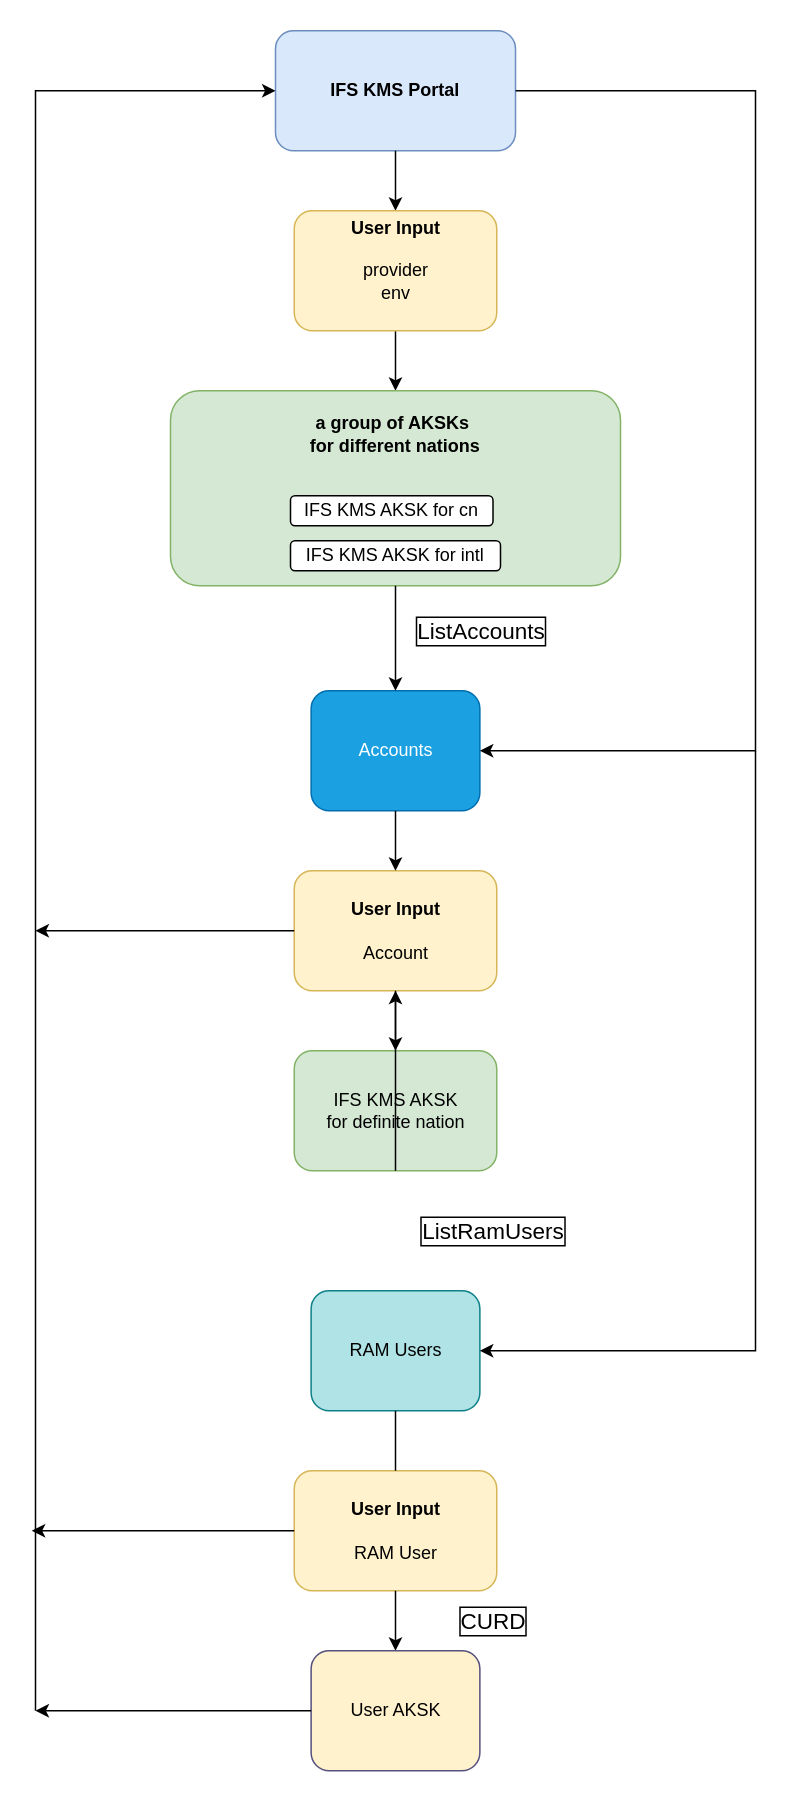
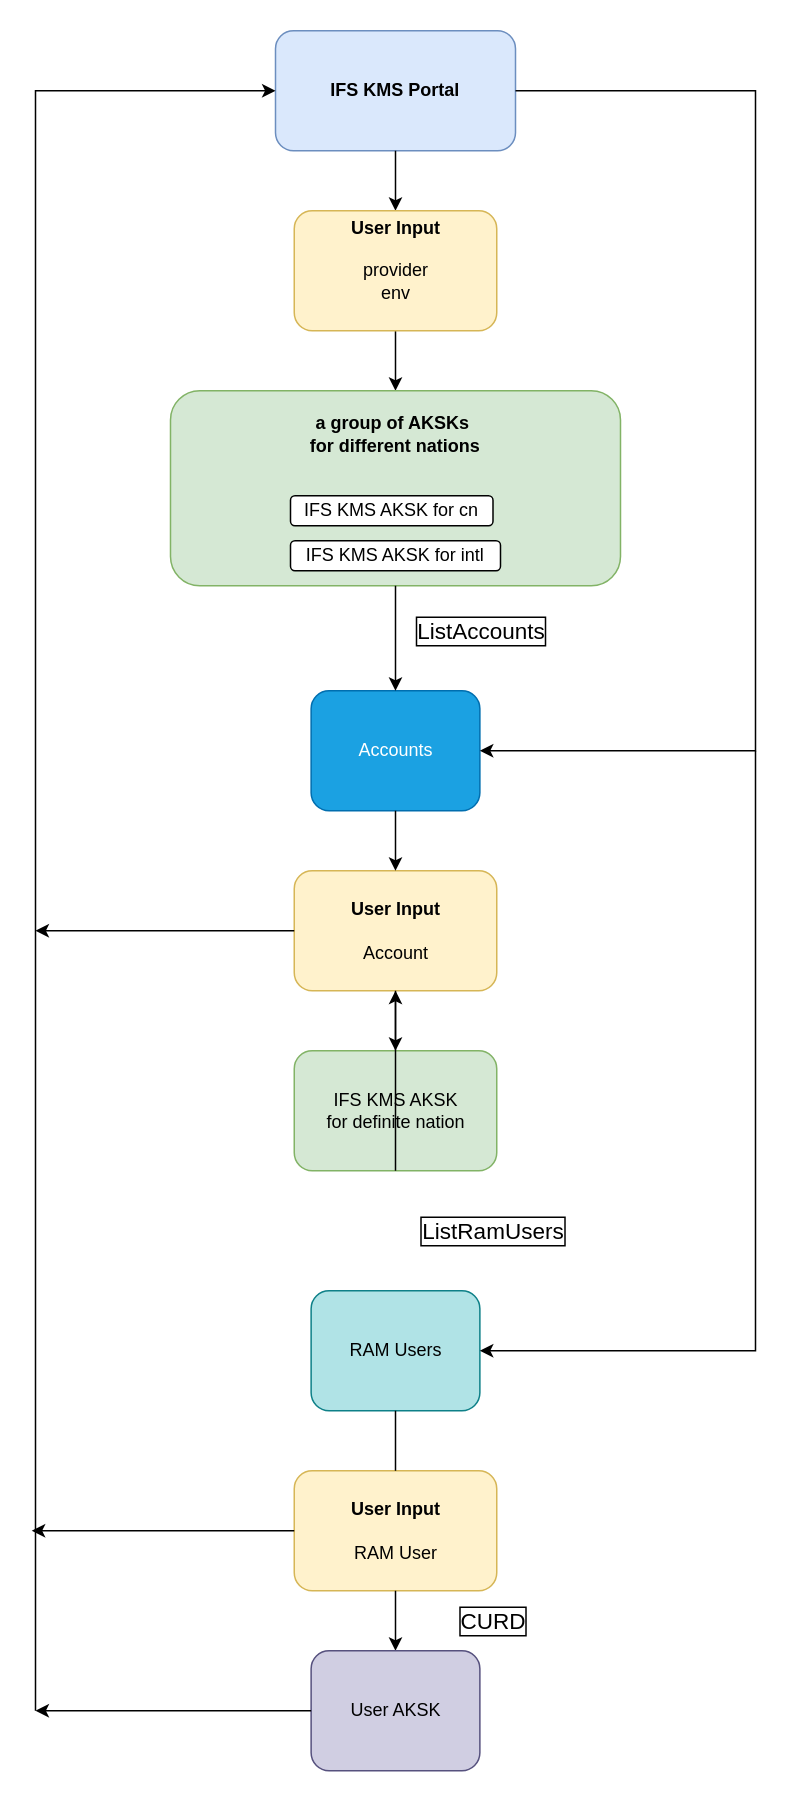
- <mxCell id="18" value="User AKSK" style="rounded=1;whiteSpace=wrap;html=1;fillColor=#fff2cc;strokeColor=#56517e;" parent="1" vertex="1"><mxGeometry x="206.75" y="1100" width="112.5" height="80" as="geometry" /></mxCell>
+ <mxCell id="18" value="User AKSK" style="rounded=1;whiteSpace=wrap;html=1;fillColor=#d0cee2;strokeColor=#56517e;" parent="1" vertex="1"><mxGeometry x="206.75" y="1100" width="112.5" height="80" as="geometry" /></mxCell>
